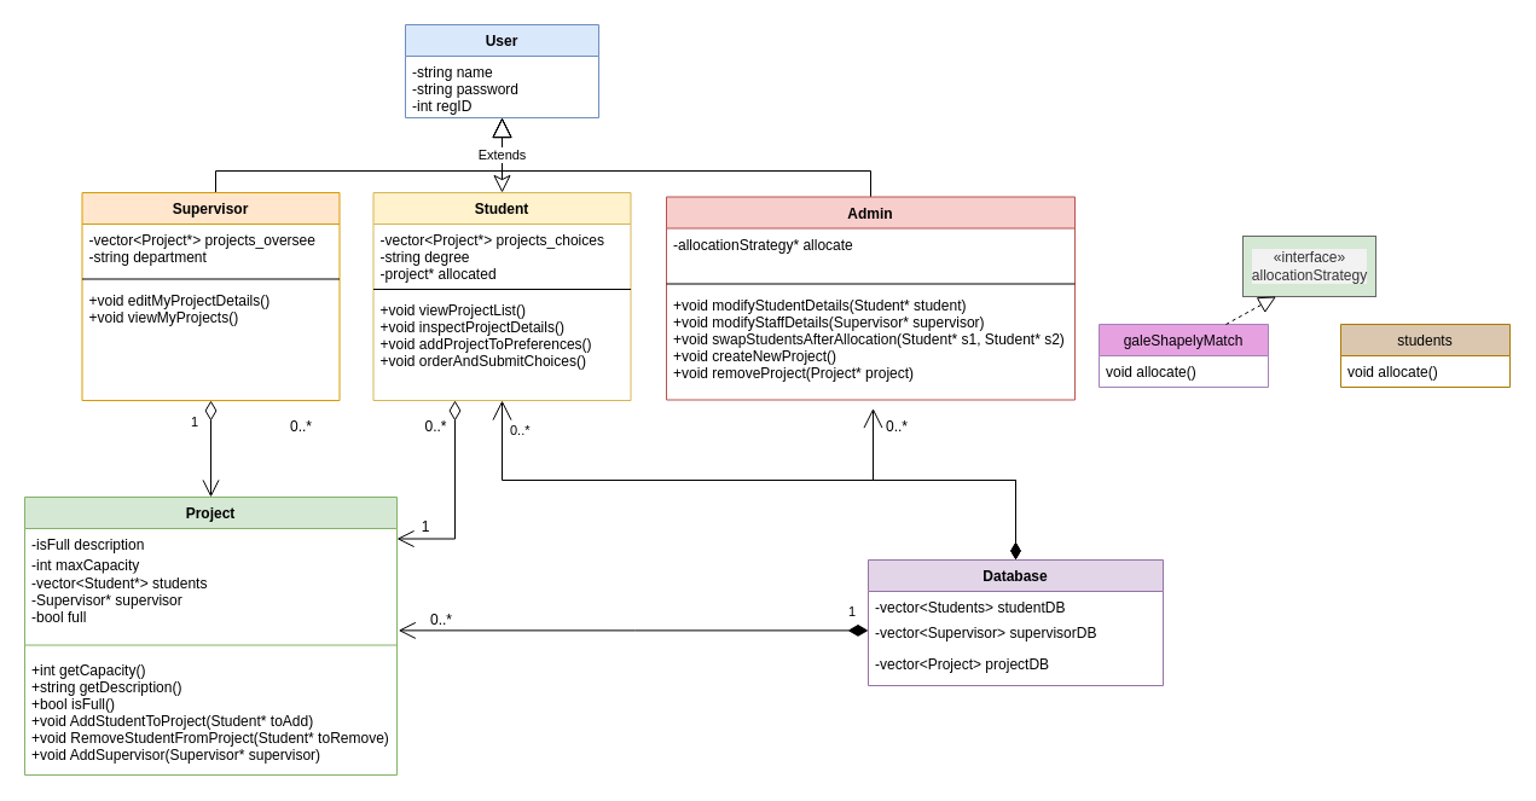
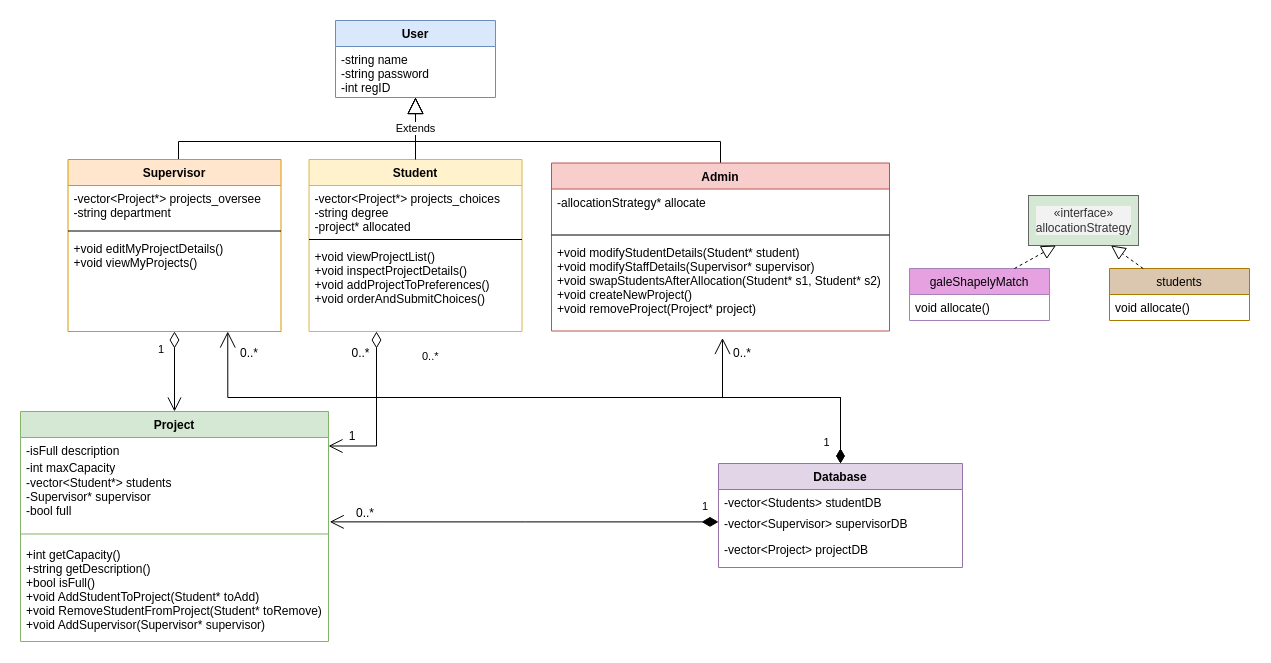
- <mxCell id="46" value="Extends" style="edgeStyle=orthogonalEdgeStyle;rounded=0;orthogonalLoop=1;jettySize=auto;html=1;exitX=0.5;exitY=1;exitDx=0;exitDy=0;entryX=0.5;entryY=0;entryDx=0;entryDy=0;startArrow=block;startFill=0;endArrow=classic;endFill=0;startSize=14;endSize=12;" parent="1" source="4" target="12" edge="1"><mxGeometry relative="1" as="geometry" /></mxCell>
+ <mxCell id="46" value="Extends" style="edgeStyle=orthogonalEdgeStyle;rounded=0;orthogonalLoop=1;jettySize=auto;html=1;exitX=0.5;exitY=1;exitDx=0;exitDy=0;entryX=0.5;entryY=0;entryDx=0;entryDy=0;startArrow=block;startFill=0;endArrow=none;endFill=0;startSize=14;endSize=12;" parent="1" source="4" target="12" edge="1"><mxGeometry relative="1" as="geometry" /></mxCell>
+ <mxCell id="26" value="" style="endArrow=block;dashed=1;endFill=0;endSize=12;html=1;rounded=0;entryX=0.75;entryY=1;entryDx=0;entryDy=0;" parent="1" source="23" target="20" edge="1"><mxGeometry width="160" relative="1" as="geometry"><mxPoint x="1300" y="243" as="sourcePoint" /><mxPoint x="1087.38" y="253.1" as="targetPoint" /></mxGeometry></mxCell>
- <mxCell id="11" style="edgeStyle=orthogonalEdgeStyle;rounded=0;orthogonalLoop=1;jettySize=auto;html=1;exitX=0.5;exitY=1;exitDx=0;exitDy=0;startArrow=open;startFill=0;endArrow=diamondThin;endFill=1;startSize=14;endSize=12;entryX=0.5;entryY=0;entryDx=0;entryDy=0;" parent="1" source="12" target="27" edge="1"><mxGeometry relative="1" as="geometry"><mxPoint x="522.288" y="395.831" as="targetPoint" /></mxGeometry></mxCell>
+ <mxCell id="6" value="1" style="edgeStyle=orthogonalEdgeStyle;rounded=0;orthogonalLoop=1;jettySize=auto;html=1;exitX=0.75;exitY=1;exitDx=0;exitDy=0;startArrow=open;startFill=0;endArrow=diamondThin;endFill=1;startSize=14;endSize=12;entryX=0.5;entryY=0;entryDx=0;entryDy=0;" parent="1" source="7" target="27" edge="1"><mxGeometry x="0.944" y="-14" relative="1" as="geometry"><mxPoint x="324.964" y="384.253" as="targetPoint" /><mxPoint as="offset" /></mxGeometry></mxCell>
